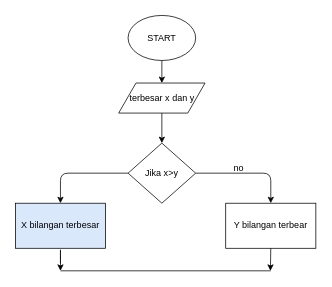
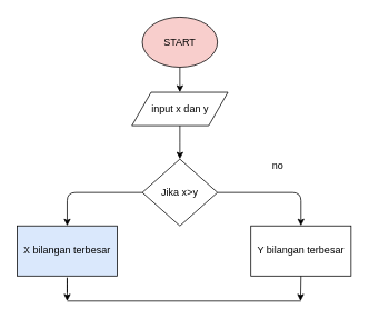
- <mxCell id="2" value="START" style="ellipse;whiteSpace=wrap;html=1;" vertex="1" parent="1"><mxGeometry x="170" y="20" width="90" height="60" as="geometry" /></mxCell>
+ <mxCell id="2" value="START" style="ellipse;whiteSpace=wrap;html=1;fillColor=#f8cecc;" vertex="1" parent="1"><mxGeometry x="170" y="20" width="90" height="60" as="geometry" /></mxCell>
- <mxCell id="5" value="terbesar x dan y" style="shape=parallelogram;perimeter=parallelogramPerimeter;whiteSpace=wrap;html=1;" vertex="1" parent="1"><mxGeometry x="157.5" y="110" width="115" height="40" as="geometry" /></mxCell>
+ <mxCell id="5" value="input x dan y" style="shape=parallelogram;perimeter=parallelogramPerimeter;whiteSpace=wrap;html=1;" vertex="1" parent="1"><mxGeometry x="157.5" y="110" width="115" height="40" as="geometry" /></mxCell>
- <mxCell id="11" value="no" style="text;html=1;align=center;verticalAlign=middle;resizable=0;points=[];autosize=1;" vertex="1" parent="1"><mxGeometry x="302" y="213" width="30" height="20" as="geometry" /></mxCell>
+ <mxCell id="11" value="no" style="text;html=1;align=center;verticalAlign=middle;resizable=0;points=[];autosize=1;" vertex="1" parent="1"><mxGeometry x="317" y="188" width="30" height="20" as="geometry" /></mxCell>
- <mxCell id="10" value="Y bilangan terbear" style="rounded=0;whiteSpace=wrap;html=1;" vertex="1" parent="1"><mxGeometry x="300" y="270" width="120" height="60" as="geometry" /></mxCell>
+ <mxCell id="10" value="Y bilangan terbesar" style="rounded=0;whiteSpace=wrap;html=1;" vertex="1" parent="1"><mxGeometry x="300" y="270" width="120" height="60" as="geometry" /></mxCell>
